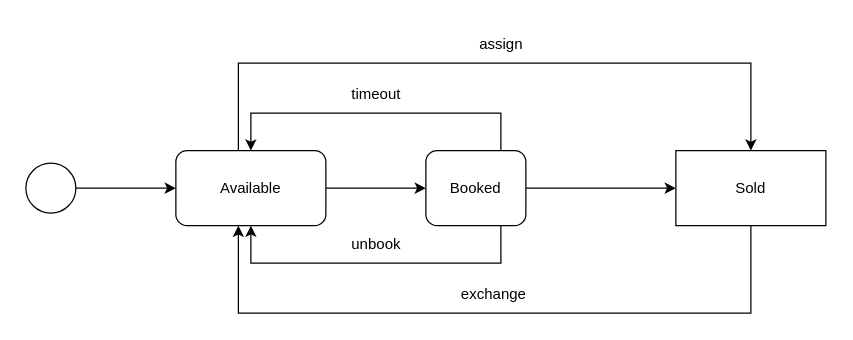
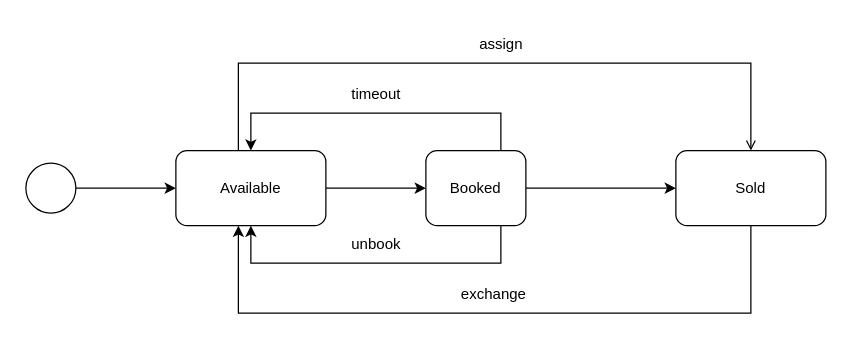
- <mxCell id="5" style="edgeStyle=orthogonalEdgeStyle;rounded=0;orthogonalLoop=1;jettySize=auto;html=1;entryX=0.5;entryY=0;entryDx=0;entryDy=0;" edge="1" parent="1" source="6" target="12"><mxGeometry relative="1" as="geometry"><Array as="points"><mxPoint x="190" y="50" /><mxPoint x="600" y="50" /></Array></mxGeometry></mxCell>
+ <mxCell id="5" style="edgeStyle=orthogonalEdgeStyle;rounded=0;orthogonalLoop=1;jettySize=auto;html=1;entryX=0.5;entryY=0;entryDx=0;entryDy=0;endArrow=open;" edge="1" parent="1" source="6" target="12"><mxGeometry relative="1" as="geometry"><Array as="points"><mxPoint x="190" y="50" /><mxPoint x="600" y="50" /></Array></mxGeometry></mxCell>
- <mxCell id="12" value="Sold" style="whiteSpace=wrap;html=1;rounded=0;" vertex="1" parent="1"><mxGeometry x="540" y="120" width="120" height="60" as="geometry" /></mxCell>
+ <mxCell id="12" value="Sold" style="rounded=1;whiteSpace=wrap;html=1;" vertex="1" parent="1"><mxGeometry x="540" y="120" width="120" height="60" as="geometry" /></mxCell>
